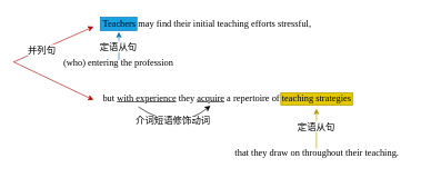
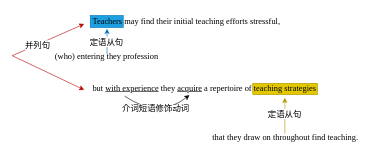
- <mxCell id="5" value="&lt;p style=&quot;line-height: 120%;&quot;&gt;&lt;font face=&quot;Times New Roman&quot; style=&quot;font-size: 14px;&quot;&gt;(who) entering the profession&lt;/font&gt;&lt;/p&gt;" style="text;html=1;align=center;verticalAlign=middle;resizable=0;points=[];autosize=1;strokeColor=none;fillColor=none;" vertex="1" parent="1"><mxGeometry x="82" y="69" width="190" height="50" as="geometry" /></mxCell>
+ <mxCell id="5" value="&lt;p style=&quot;line-height: 120%;&quot;&gt;&lt;font face=&quot;Times New Roman&quot; style=&quot;font-size: 14px;&quot;&gt;(who) entering they profession&lt;/font&gt;&lt;/p&gt;" style="text;html=1;align=center;verticalAlign=middle;resizable=0;points=[];autosize=1;strokeColor=none;fillColor=none;" vertex="1" parent="1"><mxGeometry x="82" y="69" width="190" height="50" as="geometry" /></mxCell>
- <mxCell id="13" value="&lt;font face=&quot;Times New Roman&quot; style=&quot;font-size: 14px;&quot;&gt;that they draw on throughout their teaching.&lt;/font&gt;" style="text;html=1;align=center;verticalAlign=middle;resizable=0;points=[];autosize=1;strokeColor=none;fillColor=none;" vertex="1" parent="1"><mxGeometry x="340" y="214" width="270" height="30" as="geometry" /></mxCell>
+ <mxCell id="13" value="&lt;font face=&quot;Times New Roman&quot; style=&quot;font-size: 14px;&quot;&gt;that they draw on throughout find teaching.&lt;/font&gt;" style="text;html=1;align=center;verticalAlign=middle;resizable=0;points=[];autosize=1;strokeColor=none;fillColor=none;" vertex="1" parent="1"><mxGeometry x="340" y="214" width="270" height="30" as="geometry" /></mxCell>
